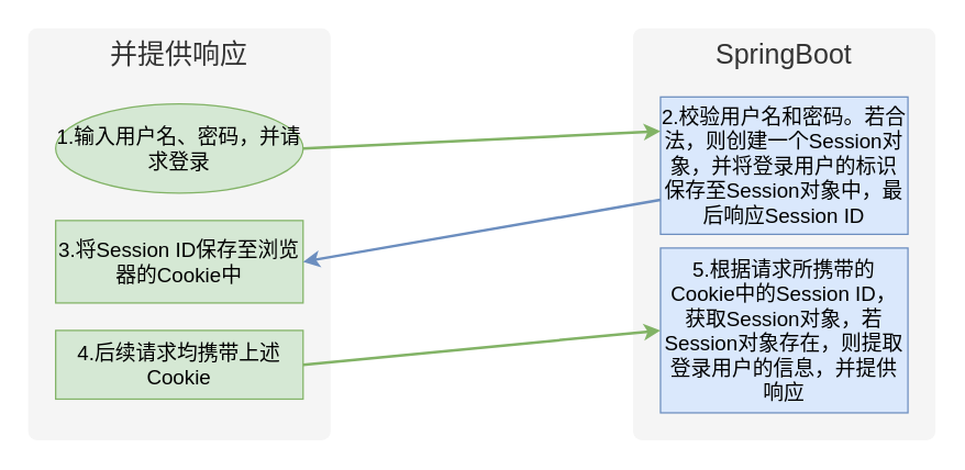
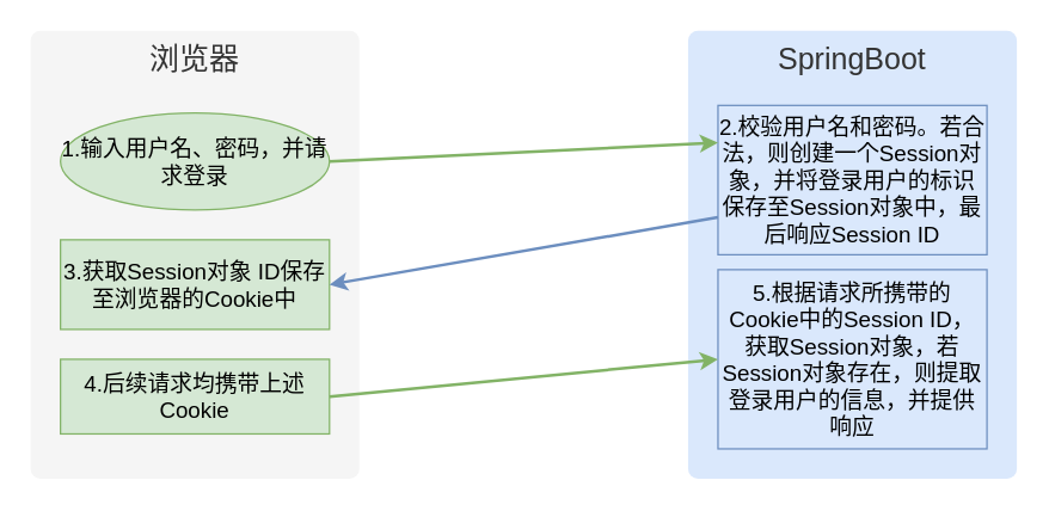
- <mxCell id="2" value="并提供响应" style="rounded=1;whiteSpace=wrap;html=1;arcSize=3;align=center;verticalAlign=top;fontSize=20;fillColor=#f5f5f5;fontColor=#333333;strokeColor=none;" parent="1" vertex="1"><mxGeometry x="20" y="20" width="220" height="300" as="geometry" /></mxCell>
+ <mxCell id="2" value="浏览器" style="rounded=1;whiteSpace=wrap;html=1;arcSize=3;align=center;verticalAlign=top;fontSize=20;fillColor=#f5f5f5;fontColor=#333333;strokeColor=none;" parent="1" vertex="1"><mxGeometry x="20" y="20" width="220" height="300" as="geometry" /></mxCell>
- <mxCell id="3" value="SpringBoot" style="rounded=1;whiteSpace=wrap;html=1;arcSize=3;verticalAlign=top;align=center;fontSize=20;fillColor=#f5f5f5;fontColor=#333333;strokeColor=none;" parent="1" vertex="1"><mxGeometry x="460" y="20" width="220" height="300" as="geometry" /></mxCell>
+ <mxCell id="3" value="SpringBoot" style="rounded=1;whiteSpace=wrap;html=1;arcSize=3;verticalAlign=top;align=center;fontSize=20;fillColor=#dae8fc;fontColor=#333333;strokeColor=none;" parent="1" vertex="1"><mxGeometry x="460" y="20" width="220" height="300" as="geometry" /></mxCell>
- <mxCell id="6" value="3.将Session ID保存至浏览器的Cookie中" style="rounded=0;whiteSpace=wrap;html=1;fontSize=15;fillColor=#d5e8d4;strokeColor=#82b366;" parent="1" vertex="1"><mxGeometry x="40" y="160" width="180" height="60" as="geometry" /></mxCell>
+ <mxCell id="6" value="3.获取Session对象 ID保存至浏览器的Cookie中" style="rounded=0;whiteSpace=wrap;html=1;fontSize=15;fillColor=#d5e8d4;strokeColor=#82b366;" parent="1" vertex="1"><mxGeometry x="40" y="160" width="180" height="60" as="geometry" /></mxCell>
